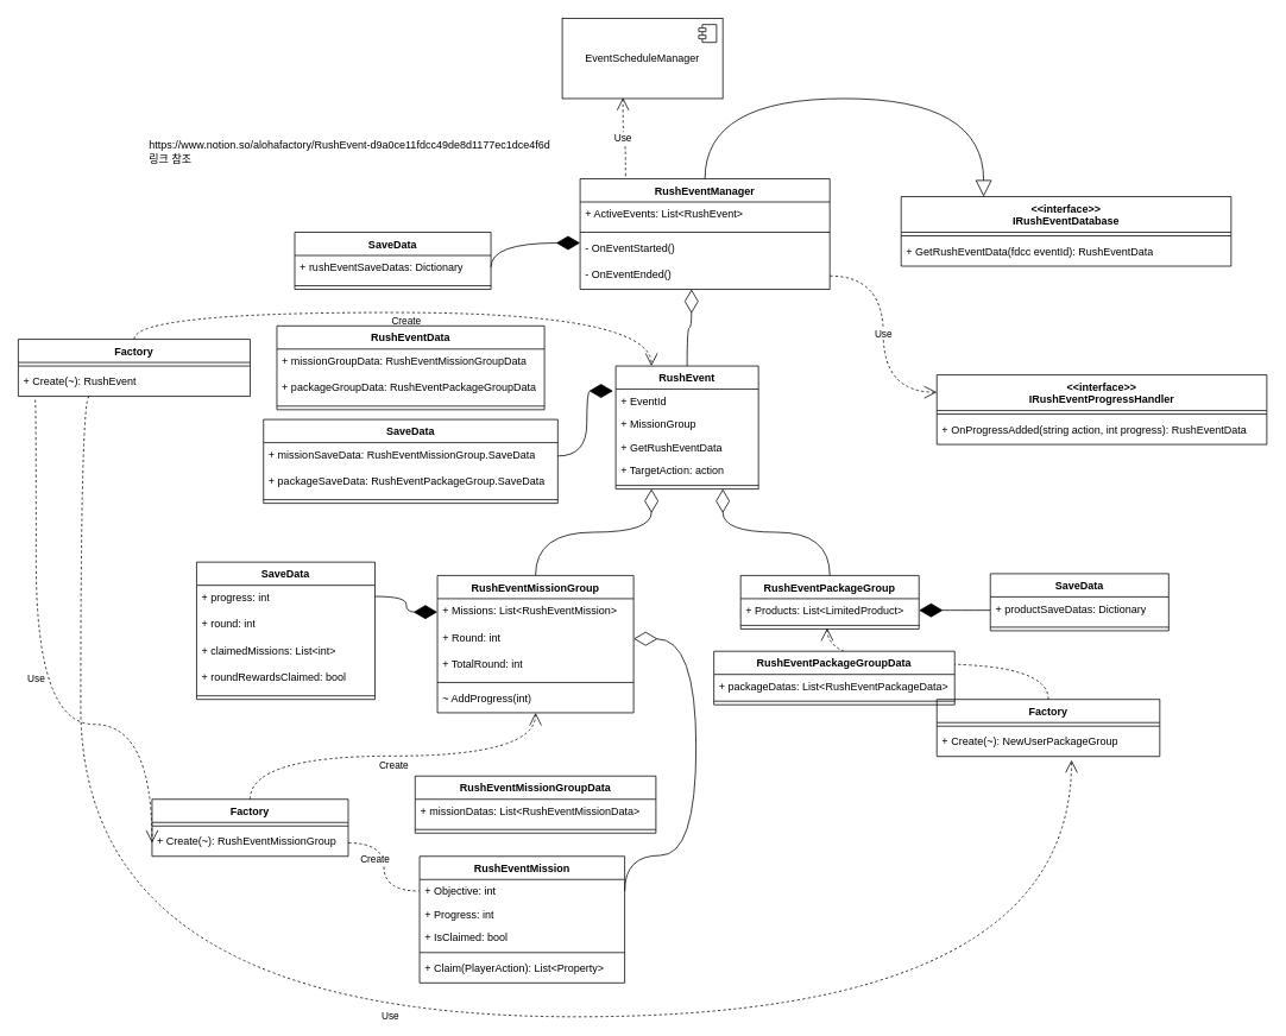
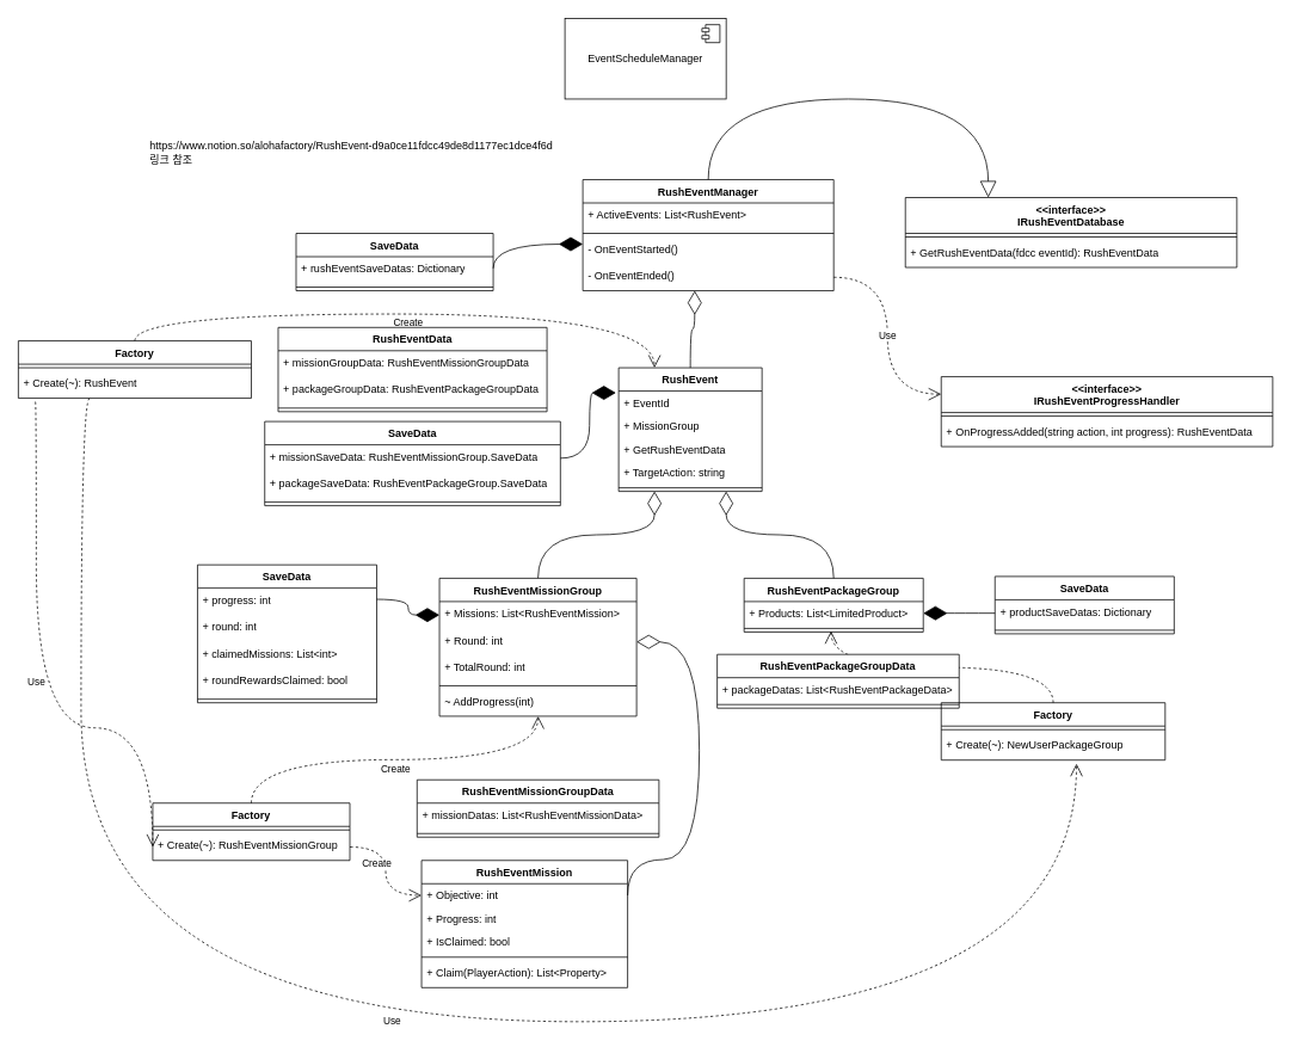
- <mxCell id="76" value="Use" style="endArrow=open;endSize=12;dashed=1;html=1;rounded=0;exitX=0.182;exitY=-0.024;exitDx=0;exitDy=0;exitPerimeter=0;entryX=0.378;entryY=0.989;entryDx=0;entryDy=0;entryPerimeter=0;edgeStyle=orthogonalEdgeStyle;curved=1;" parent="1" source="2" target="74" edge="1"><mxGeometry width="160" relative="1" as="geometry"><mxPoint x="710" y="210" as="sourcePoint" /><mxPoint x="870" y="210" as="targetPoint" /></mxGeometry></mxCell>
- <mxCell id="11" value="+ TargetAction: action" style="text;strokeColor=none;fillColor=none;align=left;verticalAlign=top;spacingLeft=4;spacingRight=4;overflow=hidden;rotatable=0;points=[[0,0.5],[1,0.5]];portConstraint=eastwest;whiteSpace=wrap;html=1;" parent="7" vertex="1"><mxGeometry y="104" width="160" height="26" as="geometry" /></mxCell>
+ <mxCell id="11" value="+ TargetAction: string" style="text;strokeColor=none;fillColor=none;align=left;verticalAlign=top;spacingLeft=4;spacingRight=4;overflow=hidden;rotatable=0;points=[[0,0.5],[1,0.5]];portConstraint=eastwest;whiteSpace=wrap;html=1;" parent="7" vertex="1"><mxGeometry y="104" width="160" height="26" as="geometry" /></mxCell>
- <mxCell id="85" value="Create" style="endArrow=none;endSize=12;dashed=1;html=1;rounded=0;entryX=0;entryY=0.5;entryDx=0;entryDy=0;edgeStyle=orthogonalEdgeStyle;curved=1;exitX=1;exitY=0.5;exitDx=0;exitDy=0;" parent="1" source="59" target="79" edge="1"><mxGeometry x="-0.119" y="-11" width="160" relative="1" as="geometry"><mxPoint x="314" y="900" as="sourcePoint" /><mxPoint x="607" y="783" as="targetPoint" /><mxPoint x="1" as="offset" /></mxGeometry></mxCell>
+ <mxCell id="85" value="Create" style="endArrow=open;endSize=12;dashed=1;html=1;rounded=0;entryX=0;entryY=0.5;entryDx=0;entryDy=0;edgeStyle=orthogonalEdgeStyle;curved=1;exitX=1;exitY=0.5;exitDx=0;exitDy=0;" parent="1" source="59" target="79" edge="1"><mxGeometry x="-0.119" y="-11" width="160" relative="1" as="geometry"><mxPoint x="314" y="900" as="sourcePoint" /><mxPoint x="607" y="783" as="targetPoint" /><mxPoint x="1" as="offset" /></mxGeometry></mxCell>
